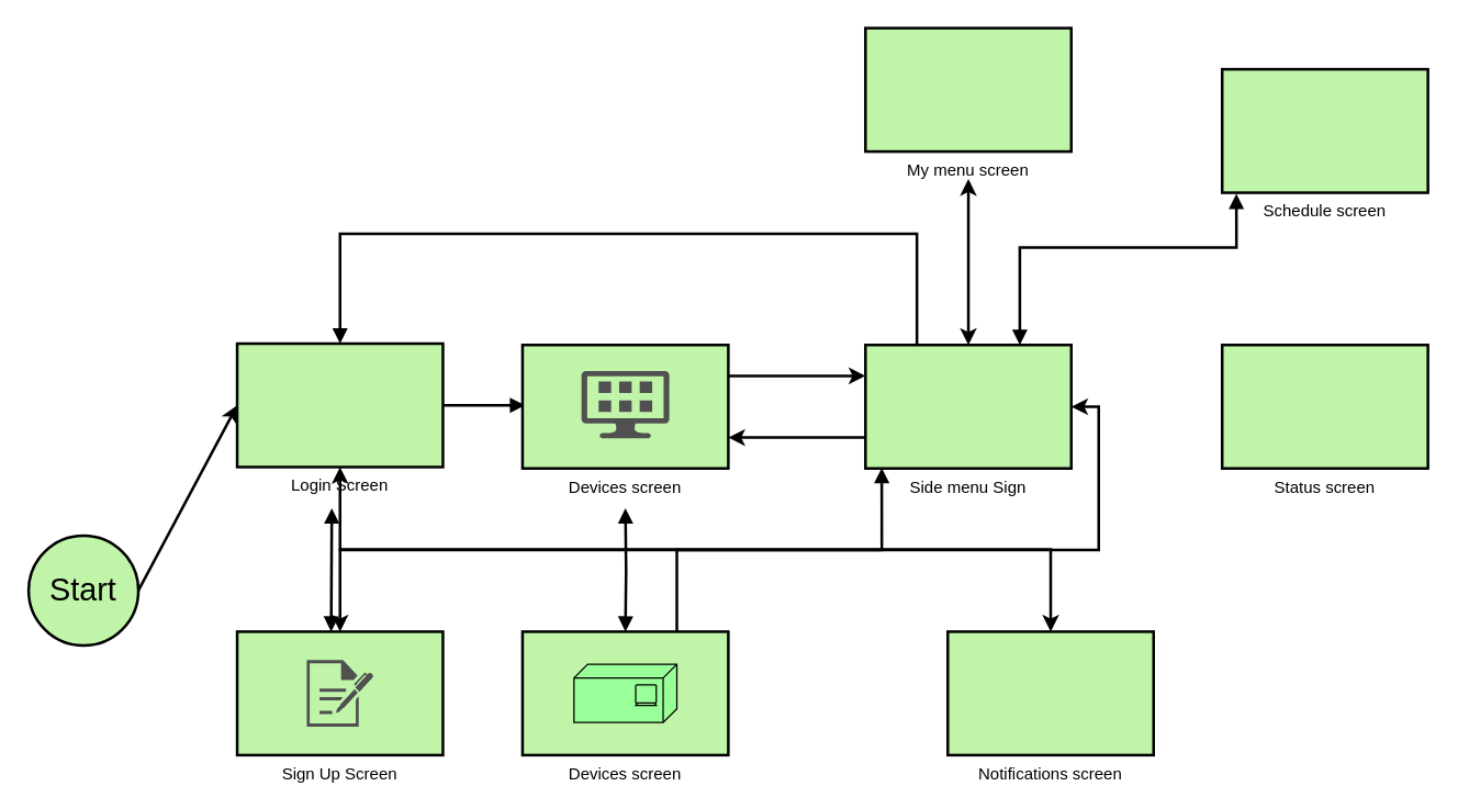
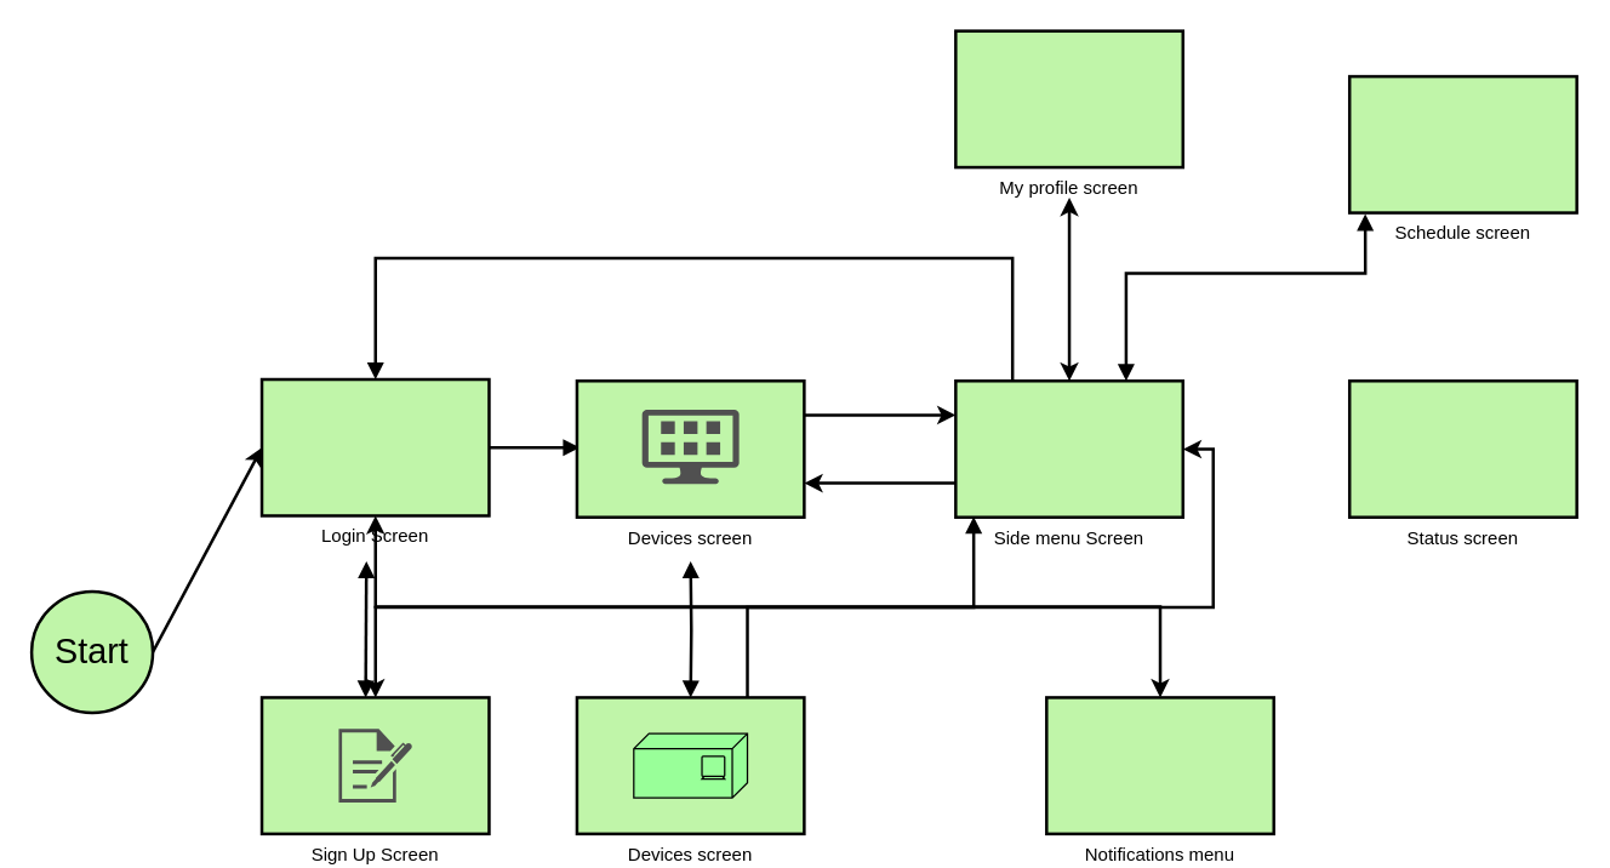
- <mxCell id="18" value="My menu screen" style="strokeWidth=2;dashed=0;align=center;fontSize=12;shape=rect;verticalLabelPosition=bottom;verticalAlign=top;fillColor=#c0f5a9" parent="1" vertex="1"><mxGeometry x="630" y="20" width="150" height="90" as="geometry" /></mxCell>
+ <mxCell id="18" value="My profile screen" style="strokeWidth=2;dashed=0;align=center;fontSize=12;shape=rect;verticalLabelPosition=bottom;verticalAlign=top;fillColor=#c0f5a9" parent="1" vertex="1"><mxGeometry x="630" y="20" width="150" height="90" as="geometry" /></mxCell>
- <mxCell id="16" value="Side menu Sign" style="strokeWidth=2;dashed=0;align=center;fontSize=12;shape=rect;verticalLabelPosition=bottom;verticalAlign=top;fillColor=#c0f5a9" parent="1" vertex="1"><mxGeometry x="630" y="251" width="150" height="90" as="geometry" /></mxCell>
+ <mxCell id="16" value="Side menu Screen" style="strokeWidth=2;dashed=0;align=center;fontSize=12;shape=rect;verticalLabelPosition=bottom;verticalAlign=top;fillColor=#c0f5a9" parent="1" vertex="1"><mxGeometry x="630" y="251" width="150" height="90" as="geometry" /></mxCell>
- <mxCell id="31" value="Notifications screen" style="strokeWidth=2;dashed=0;align=center;fontSize=12;shape=rect;verticalLabelPosition=bottom;verticalAlign=top;fillColor=#c0f5a9" parent="1" vertex="1"><mxGeometry x="690" y="460" width="150" height="90" as="geometry" /></mxCell>
+ <mxCell id="31" value="Notifications menu" style="strokeWidth=2;dashed=0;align=center;fontSize=12;shape=rect;verticalLabelPosition=bottom;verticalAlign=top;fillColor=#c0f5a9" parent="1" vertex="1"><mxGeometry x="690" y="460" width="150" height="90" as="geometry" /></mxCell>
